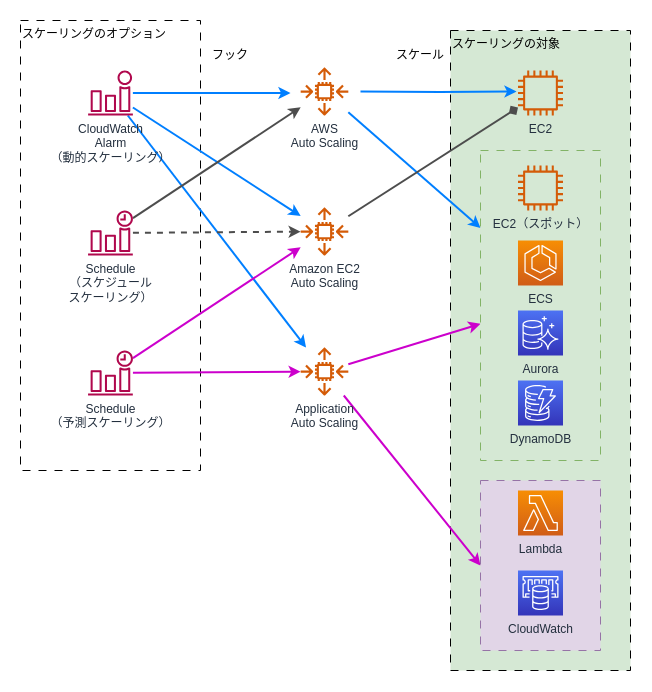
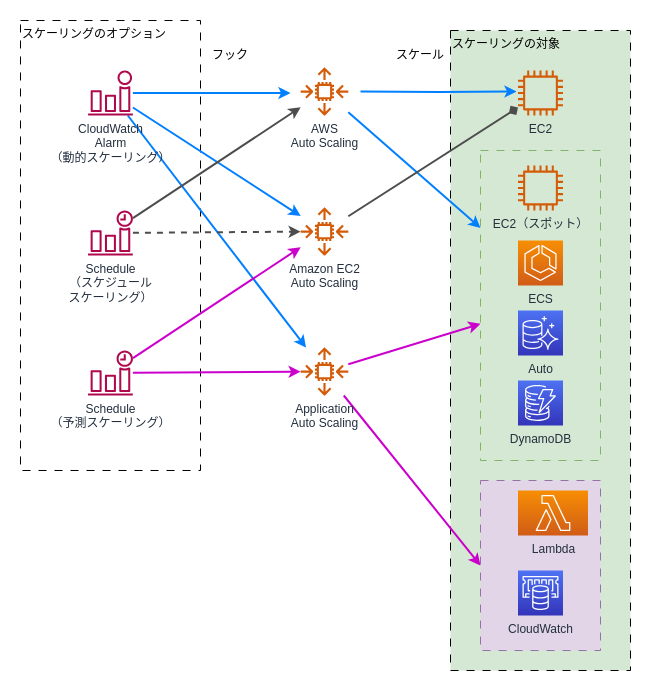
- <mxCell id="26" value="Aurora" style="sketch=0;points=[[0,0,0],[0.25,0,0],[0.5,0,0],[0.75,0,0],[1,0,0],[0,1,0],[0.25,1,0],[0.5,1,0],[0.75,1,0],[1,1,0],[0,0.25,0],[0,0.5,0],[0,0.75,0],[1,0.25,0],[1,0.5,0],[1,0.75,0]];outlineConnect=0;fontColor=#232F3E;gradientColor=#4D72F3;gradientDirection=north;fillColor=#3334B9;strokeColor=#ffffff;dashed=0;verticalLabelPosition=bottom;verticalAlign=top;align=center;html=1;fontSize=12;fontStyle=0;aspect=fixed;shape=mxgraph.aws4.resourceIcon;resIcon=mxgraph.aws4.aurora;" vertex="1" parent="1"><mxGeometry x="517.5" y="310" width="45" height="45" as="geometry" /></mxCell>
+ <mxCell id="26" value="Auto" style="sketch=0;points=[[0,0,0],[0.25,0,0],[0.5,0,0],[0.75,0,0],[1,0,0],[0,1,0],[0.25,1,0],[0.5,1,0],[0.75,1,0],[1,1,0],[0,0.25,0],[0,0.5,0],[0,0.75,0],[1,0.25,0],[1,0.5,0],[1,0.75,0]];outlineConnect=0;fontColor=#232F3E;gradientColor=#4D72F3;gradientDirection=north;fillColor=#3334B9;strokeColor=#ffffff;dashed=0;verticalLabelPosition=bottom;verticalAlign=top;align=center;html=1;fontSize=12;fontStyle=0;aspect=fixed;shape=mxgraph.aws4.resourceIcon;resIcon=mxgraph.aws4.aurora;" vertex="1" parent="1"><mxGeometry x="517.5" y="310" width="45" height="45" as="geometry" /></mxCell>
- <mxCell id="29" value="Lambda" style="sketch=0;points=[[0,0,0],[0.25,0,0],[0.5,0,0],[0.75,0,0],[1,0,0],[0,1,0],[0.25,1,0],[0.5,1,0],[0.75,1,0],[1,1,0],[0,0.25,0],[0,0.5,0],[0,0.75,0],[1,0.25,0],[1,0.5,0],[1,0.75,0]];outlineConnect=0;fontColor=#232F3E;gradientColor=#F78E04;gradientDirection=north;fillColor=#D05C17;strokeColor=#ffffff;dashed=0;verticalLabelPosition=bottom;verticalAlign=top;align=center;html=1;fontSize=12;fontStyle=0;aspect=fixed;shape=mxgraph.aws4.resourceIcon;resIcon=mxgraph.aws4.lambda;" vertex="1" parent="1"><mxGeometry x="517.5" y="490" width="45" height="45" as="geometry" /></mxCell>
+ <mxCell id="29" value="Lambda" style="sketch=0;points=[[0,0,0],[0.25,0,0],[0.5,0,0],[0.75,0,0],[1,0,0],[0,1,0],[0.25,1,0],[0.5,1,0],[0.75,1,0],[1,1,0],[0,0.25,0],[0,0.5,0],[0,0.75,0],[1,0.25,0],[1,0.5,0],[1,0.75,0]];outlineConnect=0;fontColor=#232F3E;gradientColor=#F78E04;gradientDirection=north;fillColor=#D05C17;strokeColor=#ffffff;dashed=0;verticalLabelPosition=bottom;verticalAlign=top;align=center;html=1;fontSize=12;fontStyle=0;aspect=fixed;shape=mxgraph.aws4.resourceIcon;resIcon=mxgraph.aws4.lambda;" vertex="1" parent="1"><mxGeometry x="517.5" y="490" width="70" height="45" as="geometry" /></mxCell>
